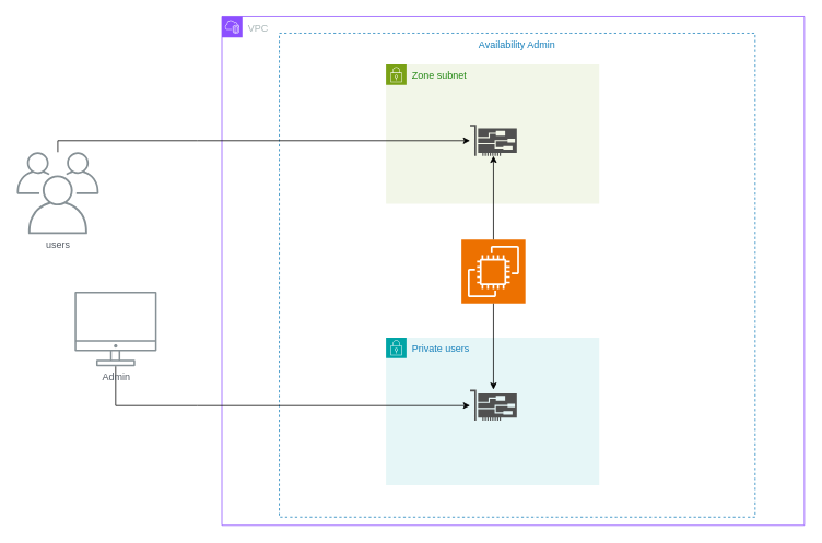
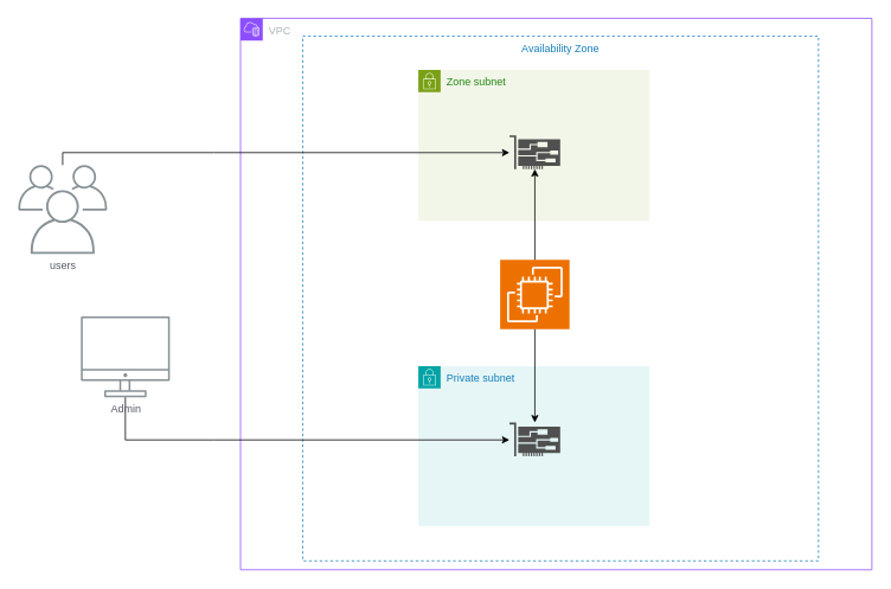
- <mxCell id="3" value="Availability Admin" style="fillColor=none;strokeColor=#147EBA;dashed=1;verticalAlign=top;fontStyle=0;fontColor=#147EBA;whiteSpace=wrap;html=1;" vertex="1" parent="2"><mxGeometry x="70" y="20" width="580" height="590" as="geometry" /></mxCell>
+ <mxCell id="3" value="Availability Zone" style="fillColor=none;strokeColor=#147EBA;dashed=1;verticalAlign=top;fontStyle=0;fontColor=#147EBA;whiteSpace=wrap;html=1;" vertex="1" parent="2"><mxGeometry x="70" y="20" width="580" height="590" as="geometry" /></mxCell>
- <mxCell id="5" value="Private users" style="points=[[0,0],[0.25,0],[0.5,0],[0.75,0],[1,0],[1,0.25],[1,0.5],[1,0.75],[1,1],[0.75,1],[0.5,1],[0.25,1],[0,1],[0,0.75],[0,0.5],[0,0.25]];outlineConnect=0;gradientColor=none;html=1;whiteSpace=wrap;fontSize=12;fontStyle=0;container=1;pointerEvents=0;collapsible=0;recursiveResize=0;shape=mxgraph.aws4.group;grIcon=mxgraph.aws4.group_security_group;grStroke=0;strokeColor=#00A4A6;fillColor=#E6F6F7;verticalAlign=top;align=left;spacingLeft=30;fontColor=#147EBA;dashed=0;" vertex="1" parent="2"><mxGeometry x="200" y="391" width="260" height="180" as="geometry" /></mxCell>
+ <mxCell id="5" value="Private subnet" style="points=[[0,0],[0.25,0],[0.5,0],[0.75,0],[1,0],[1,0.25],[1,0.5],[1,0.75],[1,1],[0.75,1],[0.5,1],[0.25,1],[0,1],[0,0.75],[0,0.5],[0,0.25]];outlineConnect=0;gradientColor=none;html=1;whiteSpace=wrap;fontSize=12;fontStyle=0;container=1;pointerEvents=0;collapsible=0;recursiveResize=0;shape=mxgraph.aws4.group;grIcon=mxgraph.aws4.group_security_group;grStroke=0;strokeColor=#00A4A6;fillColor=#E6F6F7;verticalAlign=top;align=left;spacingLeft=30;fontColor=#147EBA;dashed=0;" vertex="1" parent="2"><mxGeometry x="200" y="391" width="260" height="180" as="geometry" /></mxCell>
